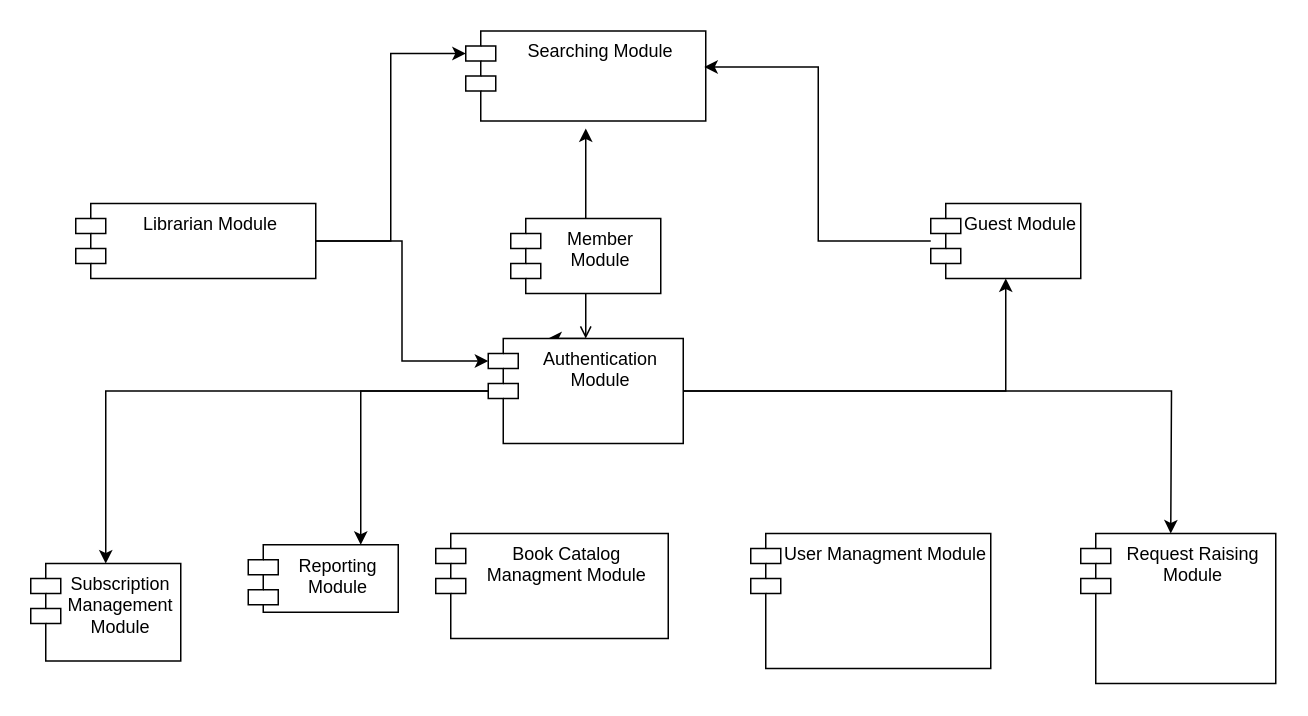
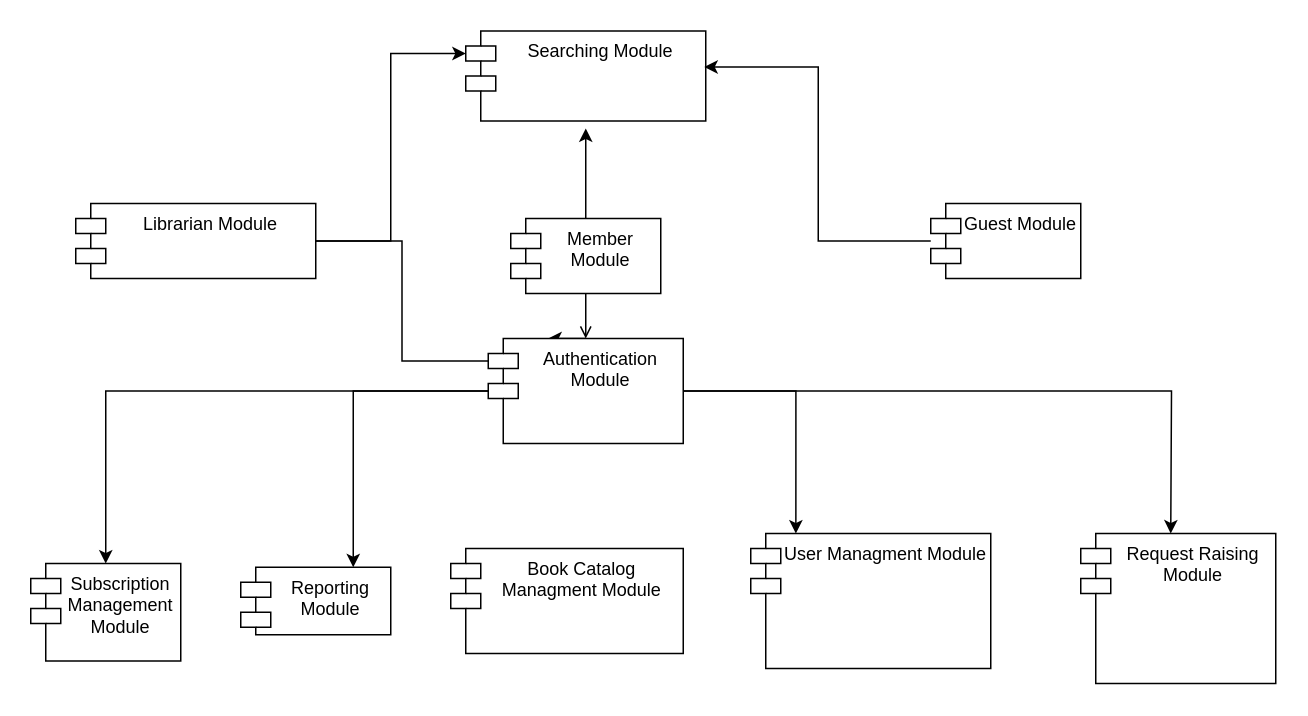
- <mxCell id="18" style="edgeStyle=orthogonalEdgeStyle;rounded=0;orthogonalLoop=1;jettySize=auto;html=1;" edge="1" parent="1" source="7" target="16"><mxGeometry relative="1" as="geometry" /></mxCell>
+ <mxCell id="18" style="edgeStyle=orthogonalEdgeStyle;rounded=0;orthogonalLoop=1;jettySize=auto;html=1;entryX=0.188;entryY=0;entryDx=0;entryDy=0;entryPerimeter=0;" edge="1" parent="1" source="7" target="8"><mxGeometry relative="1" as="geometry" /></mxCell>
- <mxCell id="20" style="edgeStyle=orthogonalEdgeStyle;rounded=0;orthogonalLoop=1;jettySize=auto;html=1;entryX=0;entryY=0;entryDx=0;entryDy=15;entryPerimeter=0;" edge="1" parent="1" source="12" target="7"><mxGeometry relative="1" as="geometry" /></mxCell>
+ <mxCell id="20" style="edgeStyle=orthogonalEdgeStyle;rounded=0;orthogonalLoop=1;jettySize=auto;html=1;entryX=0;entryY=0;entryDx=0;entryDy=15;entryPerimeter=0;endArrow=none;" edge="1" parent="1" source="12" target="7"><mxGeometry relative="1" as="geometry" /></mxCell>
- <mxCell id="11" value="Reporting Module" style="shape=module;align=left;spacingLeft=20;align=center;verticalAlign=top;whiteSpace=wrap;html=1;" vertex="1" parent="1"><mxGeometry x="165" y="362.5" width="100" height="45" as="geometry" /></mxCell>
+ <mxCell id="11" value="Reporting Module" style="shape=module;align=left;spacingLeft=20;align=center;verticalAlign=top;whiteSpace=wrap;html=1;" vertex="1" parent="1"><mxGeometry x="160" y="377.5" width="100" height="45" as="geometry" /></mxCell>
- <mxCell id="2" value="Book Catalog Managment Module" style="shape=module;align=left;spacingLeft=20;align=center;verticalAlign=top;whiteSpace=wrap;html=1;" vertex="1" parent="1"><mxGeometry x="290" y="355" width="155" height="70" as="geometry" /></mxCell>
+ <mxCell id="2" value="Book Catalog Managment Module" style="shape=module;align=left;spacingLeft=20;align=center;verticalAlign=top;whiteSpace=wrap;html=1;" vertex="1" parent="1"><mxGeometry x="300" y="365" width="155" height="70" as="geometry" /></mxCell>
